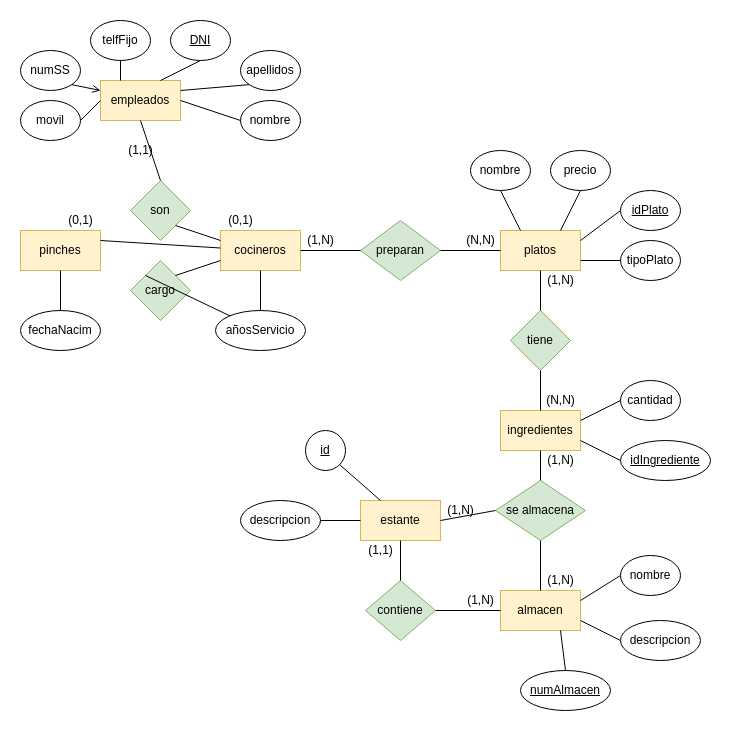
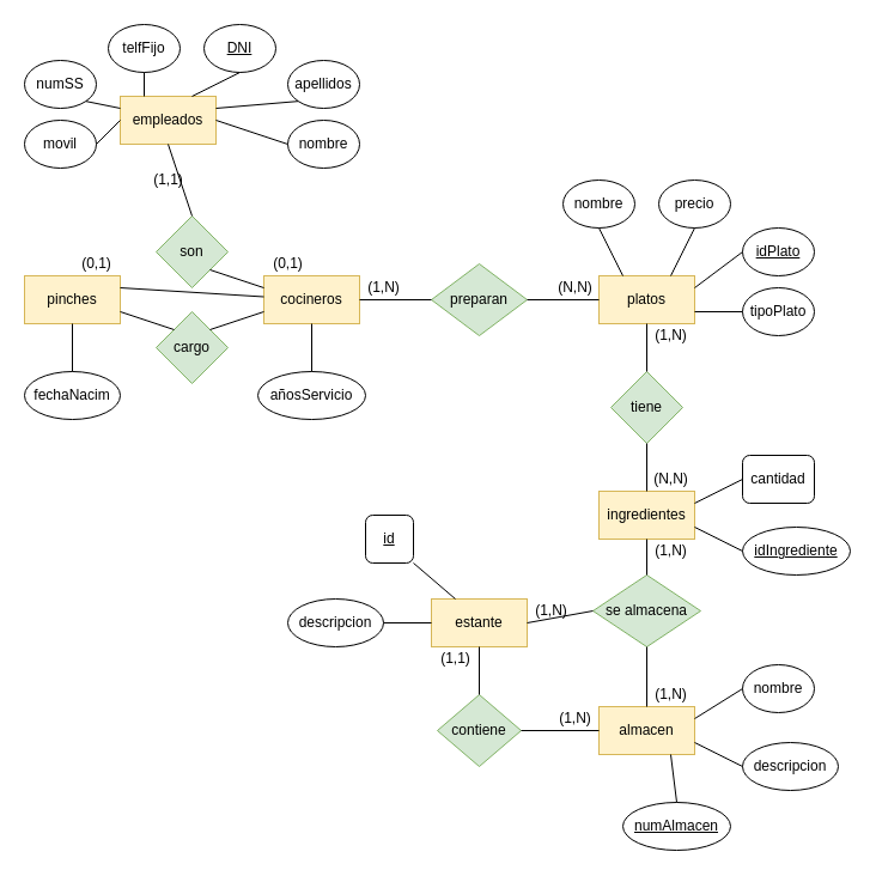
- <mxCell id="25" value="" style="endArrow=open;html=1;rounded=0;entryX=0;entryY=0.25;entryDx=0;entryDy=0;exitX=1;exitY=1;exitDx=0;exitDy=0;" edge="1" parent="1" source="13" target="2"><mxGeometry width="50" height="50" relative="1" as="geometry"><mxPoint x="200" y="120" as="sourcePoint" /><mxPoint x="220" y="80" as="targetPoint" /></mxGeometry></mxCell>
+ <mxCell id="25" value="" style="endArrow=none;html=1;rounded=0;entryX=0;entryY=0.25;entryDx=0;entryDy=0;exitX=1;exitY=1;exitDx=0;exitDy=0;" edge="1" parent="1" source="13" target="2"><mxGeometry width="50" height="50" relative="1" as="geometry"><mxPoint x="200" y="120" as="sourcePoint" /><mxPoint x="220" y="80" as="targetPoint" /></mxGeometry></mxCell>
- <mxCell id="33" value="" style="endArrow=none;html=1;rounded=0;exitX=0;exitY=0;exitDx=0;exitDy=0;" edge="1" parent="1" source="16" target="22"><mxGeometry width="50" height="50" relative="1" as="geometry"><mxPoint x="270" y="190" as="sourcePoint" /><mxPoint x="290" y="150" as="targetPoint" /></mxGeometry></mxCell>
+ <mxCell id="33" value="" style="endArrow=none;html=1;rounded=0;entryX=1;entryY=0.75;entryDx=0;entryDy=0;exitX=0;exitY=0;exitDx=0;exitDy=0;" edge="1" parent="1" source="16" target="3"><mxGeometry width="50" height="50" relative="1" as="geometry"><mxPoint x="270" y="190" as="sourcePoint" /><mxPoint x="290" y="150" as="targetPoint" /></mxGeometry></mxCell>
- <mxCell id="48" value="cantidad" style="ellipse;whiteSpace=wrap;html=1;" vertex="1" parent="1"><mxGeometry x="620" y="380" width="60" height="40" as="geometry" /></mxCell>
+ <mxCell id="48" value="cantidad" style="whiteSpace=wrap;html=1;rounded=1;" vertex="1" parent="1"><mxGeometry x="620" y="380" width="60" height="40" as="geometry" /></mxCell>
- <mxCell id="75" value="&lt;u&gt;id&lt;/u&gt;" style="ellipse;whiteSpace=wrap;html=1;" vertex="1" parent="1"><mxGeometry x="305" y="430" width="40" height="40" as="geometry" /></mxCell>
+ <mxCell id="75" value="&lt;u&gt;id&lt;/u&gt;" style="whiteSpace=wrap;html=1;rounded=1;" vertex="1" parent="1"><mxGeometry x="305" y="430" width="40" height="40" as="geometry" /></mxCell>
